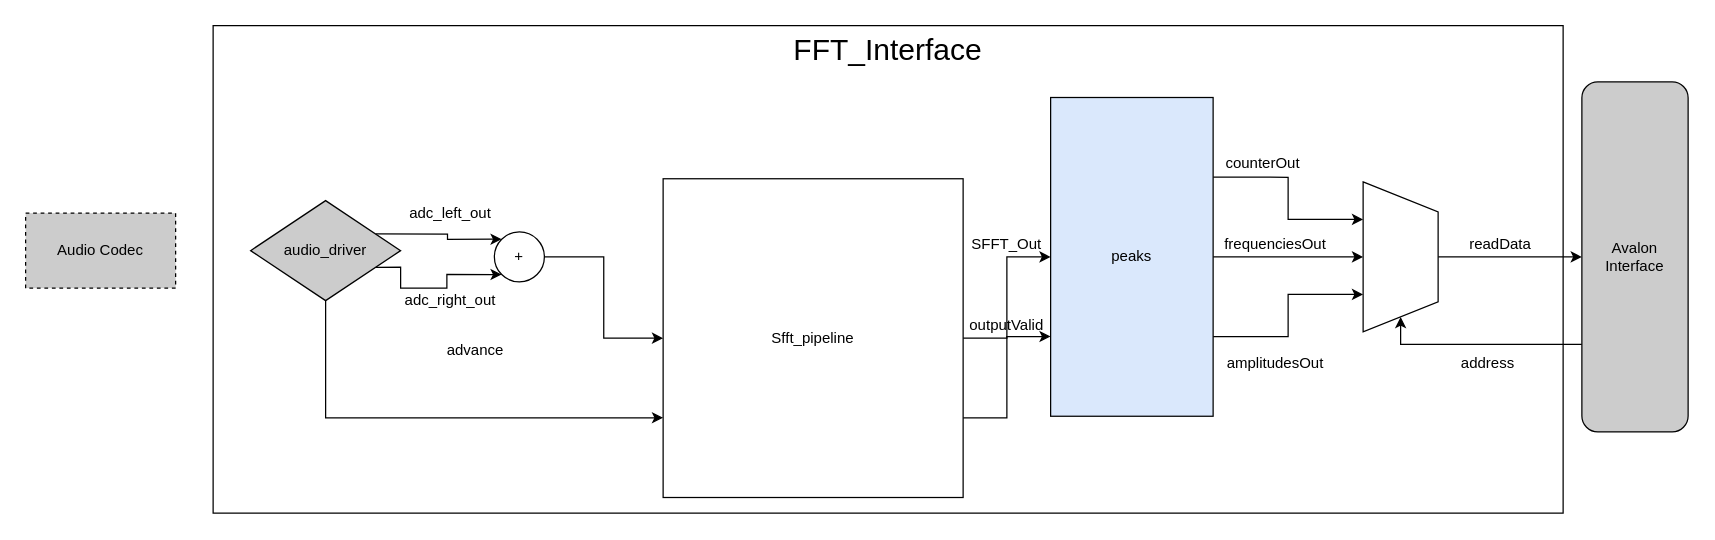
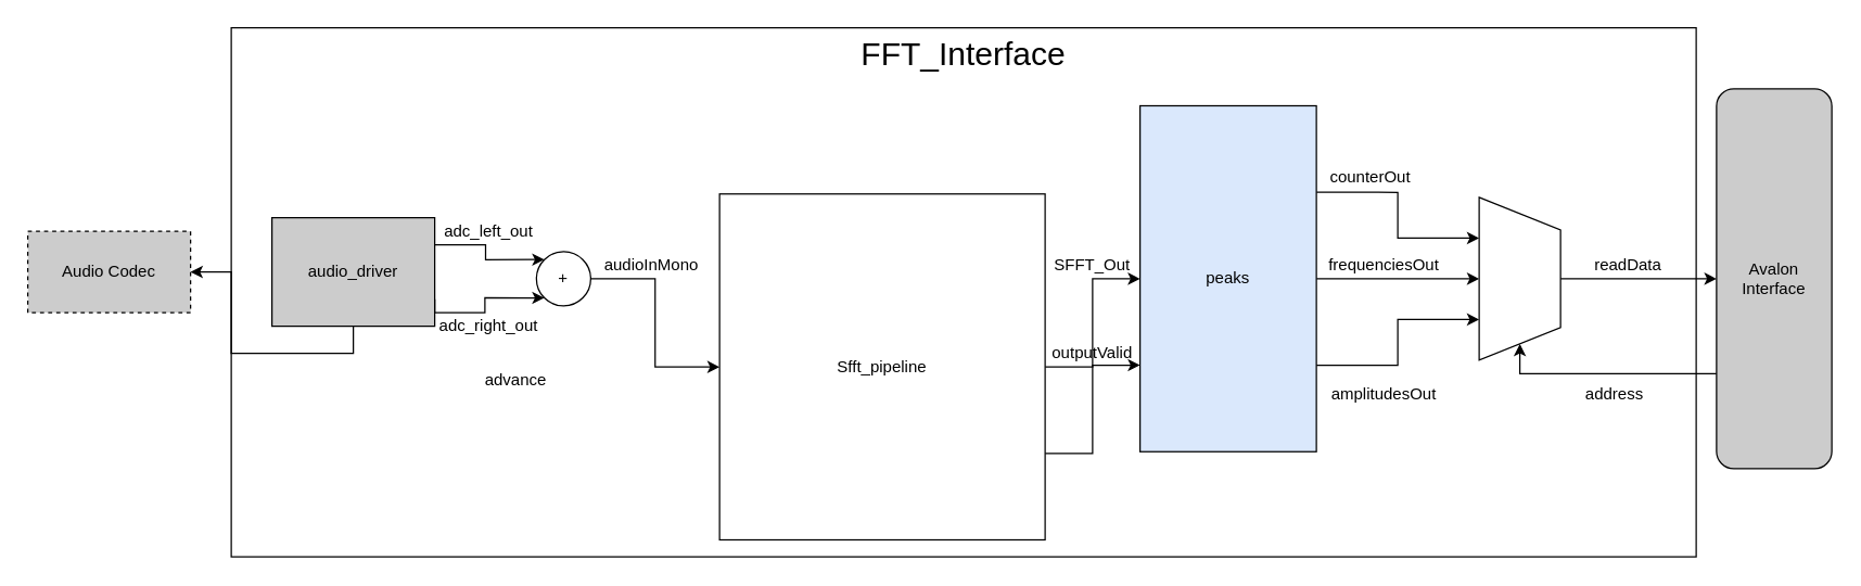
+ <mxCell id="20" value="audioInMono&lt;br&gt;" style="text;html=1;strokeColor=none;fillColor=none;align=center;verticalAlign=middle;whiteSpace=wrap;rounded=0;" vertex="1" parent="1"><mxGeometry x="460" y="185" width="40" height="20" as="geometry" /></mxCell>
- <mxCell id="5" value="audio_driver&lt;br&gt;" style="rhombus;whiteSpace=wrap;html=1;fillColor=#CCCCCC;" vertex="1" parent="1"><mxGeometry x="200" y="160" width="120" height="80" as="geometry" /></mxCell>
+ <mxCell id="5" value="audio_driver&lt;br&gt;" style="rounded=0;whiteSpace=wrap;html=1;fillColor=#CCCCCC;" vertex="1" parent="1"><mxGeometry x="200" y="160" width="120" height="80" as="geometry" /></mxCell>
- <mxCell id="4" style="edgeStyle=orthogonalEdgeStyle;rounded=0;orthogonalLoop=1;jettySize=auto;html=1;exitX=0.5;exitY=1;exitDx=0;exitDy=0;entryX=0;entryY=0.75;entryDx=0;entryDy=0;" edge="1" parent="1" source="5" target="9"><mxGeometry relative="1" as="geometry" /></mxCell>
+ <mxCell id="4" style="edgeStyle=orthogonalEdgeStyle;rounded=0;orthogonalLoop=1;jettySize=auto;html=1;exitX=0.5;exitY=1;exitDx=0;exitDy=0;" edge="1" parent="1" source="5" target="6"><mxGeometry relative="1" as="geometry" /></mxCell>
